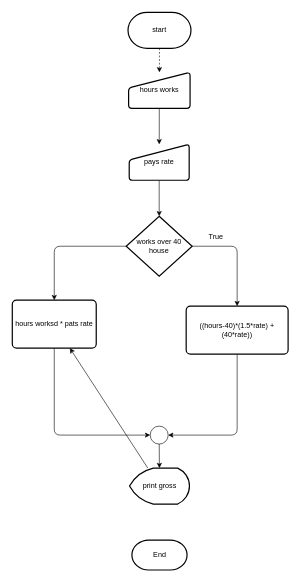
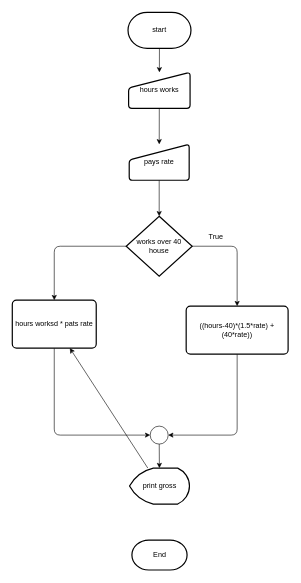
- <mxCell id="2" value="" style="edgeStyle=none;html=1;dashed=1;" parent="1" source="3" target="5" edge="1"><mxGeometry relative="1" as="geometry" /></mxCell>
+ <mxCell id="2" value="" style="edgeStyle=none;html=1;" parent="1" source="3" target="5" edge="1"><mxGeometry relative="1" as="geometry" /></mxCell>
